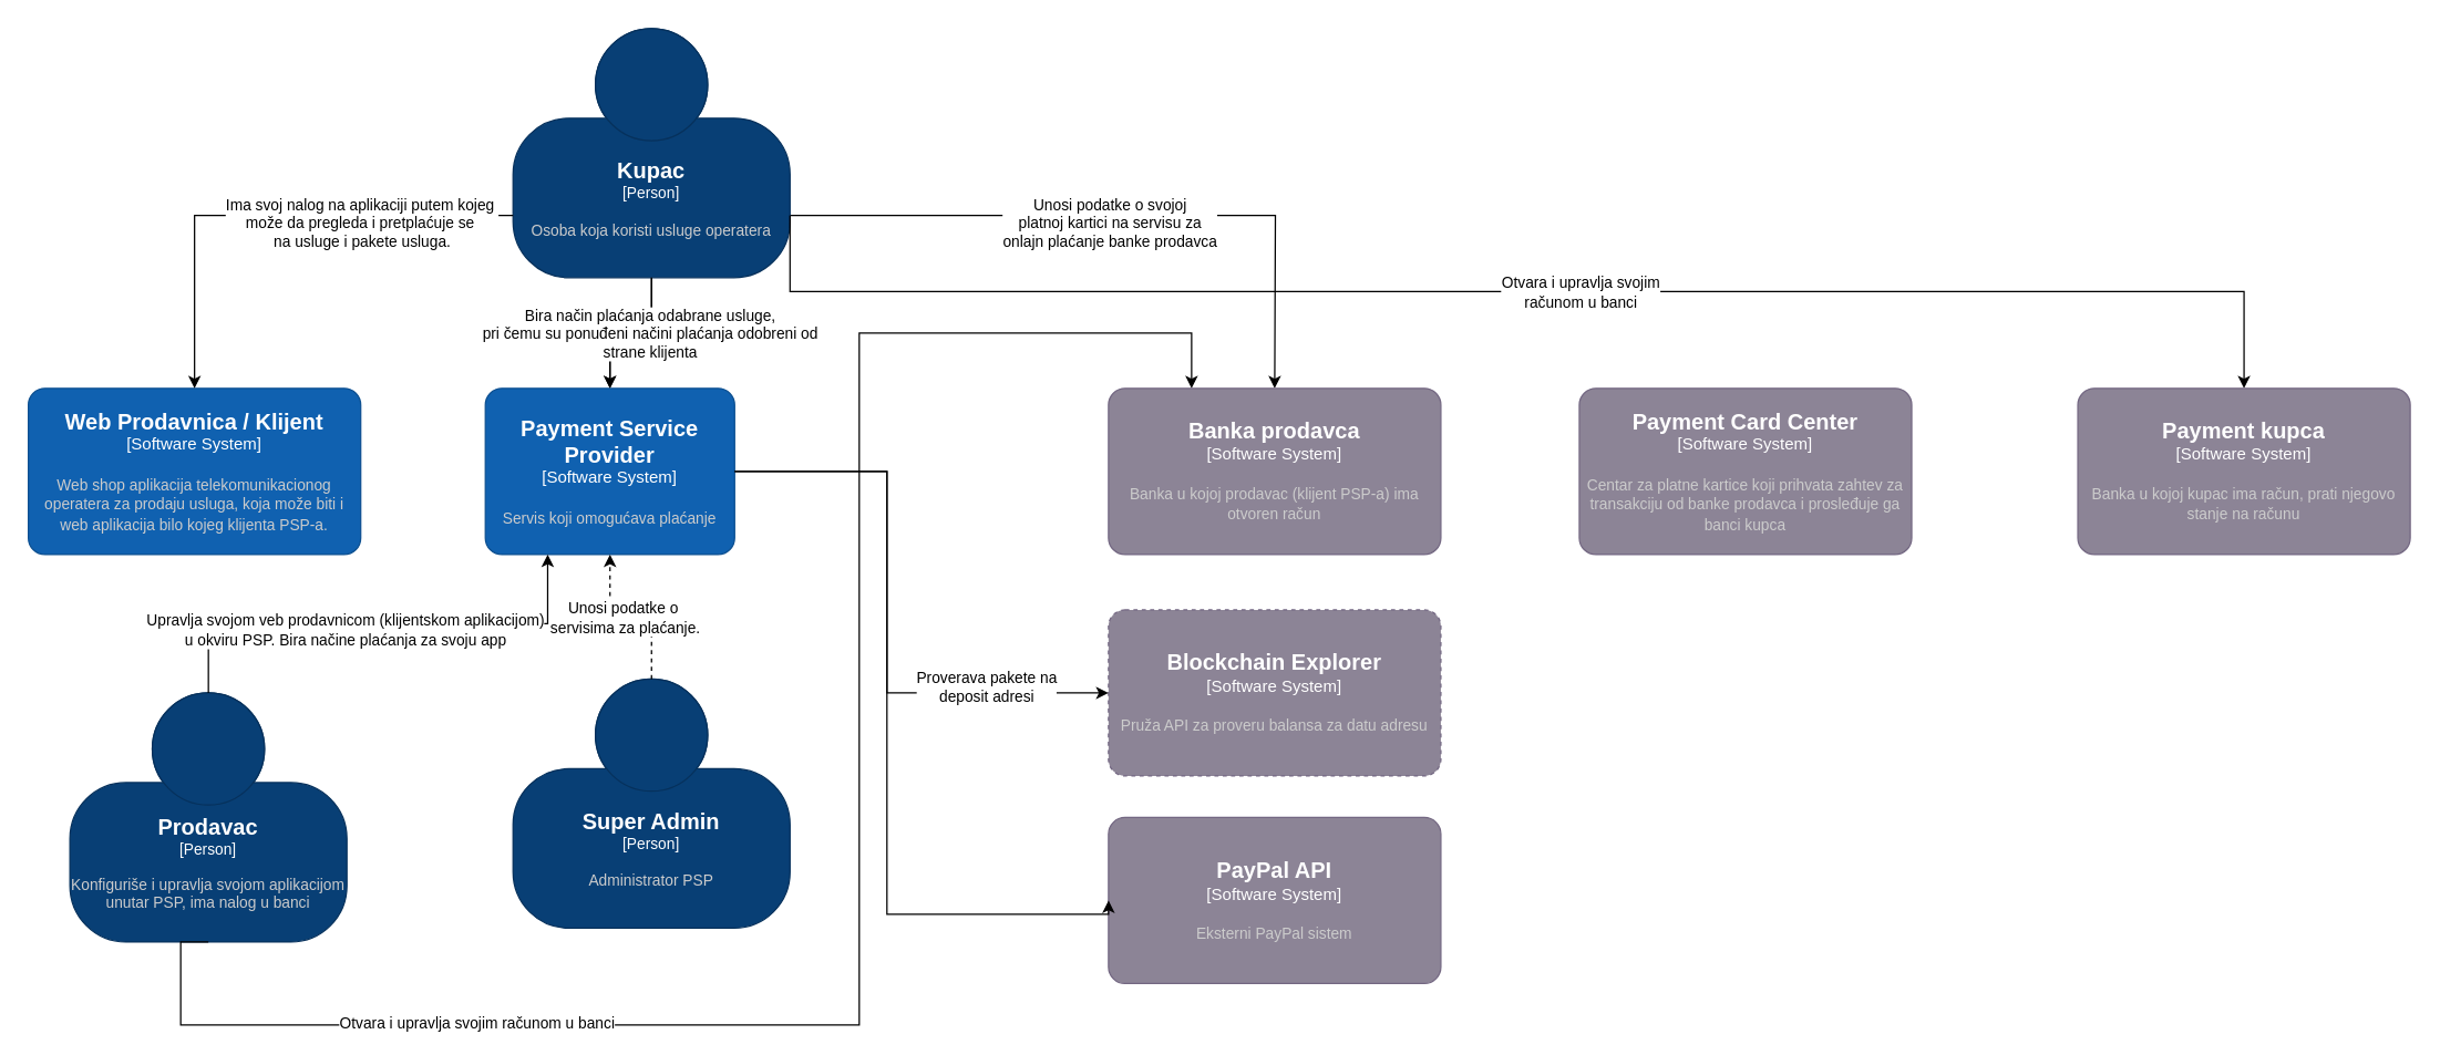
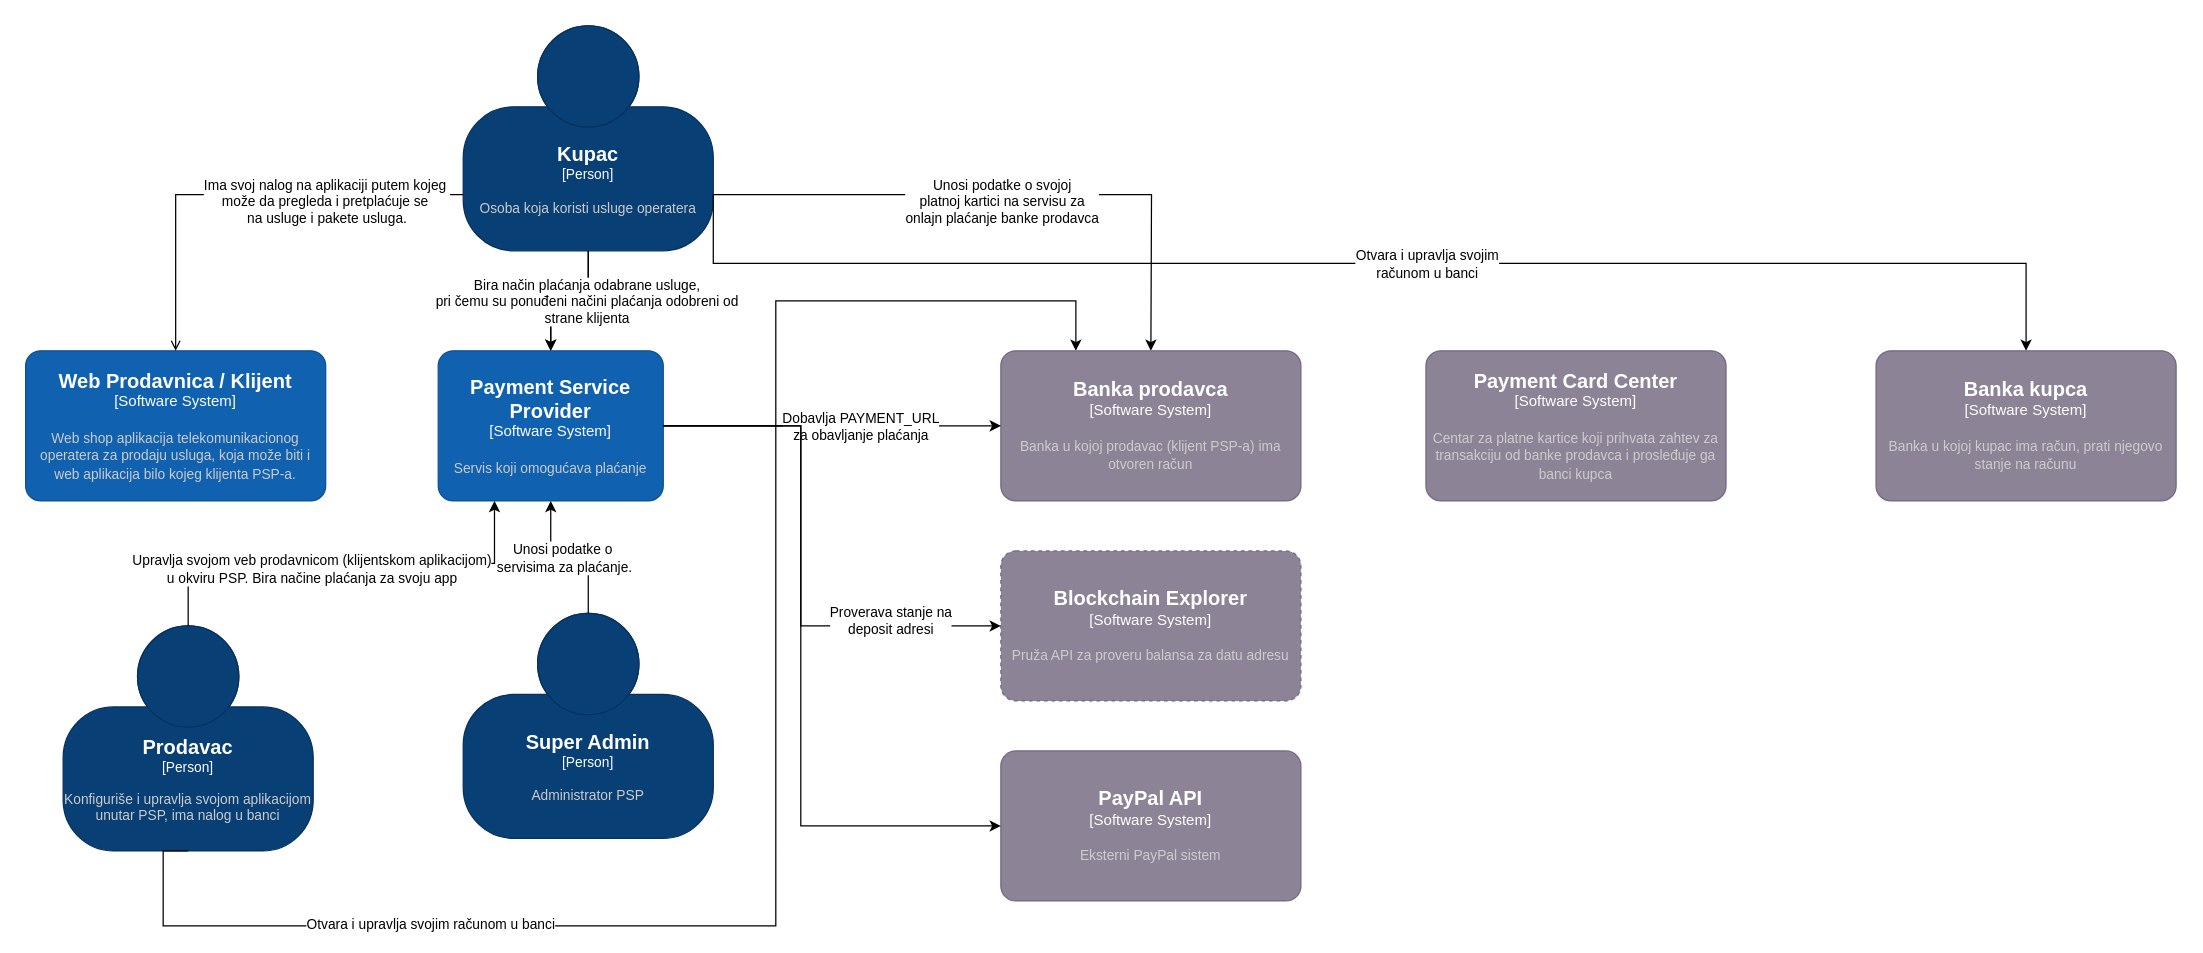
- <mxCell id="7" style="edgeStyle=orthogonalEdgeStyle;rounded=0;orthogonalLoop=1;jettySize=auto;html=1;exitX=0;exitY=0.75;exitDx=0;exitDy=0;exitPerimeter=0;entryX=0.5;entryY=0;entryDx=0;entryDy=0;entryPerimeter=0;" edge="1" parent="1" source="5" target="6"><mxGeometry relative="1" as="geometry"><mxPoint x="200" y="120" as="sourcePoint" /><mxPoint x="0" y="240" as="targetPoint" /><Array as="points"><mxPoint y="155" x="140" /></Array></mxGeometry></mxCell>
+ <mxCell id="7" style="edgeStyle=orthogonalEdgeStyle;rounded=0;orthogonalLoop=1;jettySize=auto;html=1;exitX=0;exitY=0.75;exitDx=0;exitDy=0;exitPerimeter=0;entryX=0.5;entryY=0;entryDx=0;entryDy=0;entryPerimeter=0;endArrow=open;" edge="1" parent="1" source="5" target="6"><mxGeometry relative="1" as="geometry"><mxPoint x="200" y="120" as="sourcePoint" /><mxPoint x="0" y="240" as="targetPoint" /><Array as="points"><mxPoint y="155" x="140" /></Array></mxGeometry></mxCell>
+ <mxCell id="27" style="edgeStyle=orthogonalEdgeStyle;rounded=0;orthogonalLoop=1;jettySize=auto;html=1;exitX=1;exitY=0.5;exitDx=0;exitDy=0;exitPerimeter=0;entryX=0;entryY=0.5;entryDx=0;entryDy=0;entryPerimeter=0;" edge="1" parent="1" source="9" target="24"><mxGeometry relative="1" as="geometry" /></mxCell>
+ <mxCell id="28" value="&lt;div&gt;Dobavlja PAYMENT_URL&lt;/div&gt;&lt;div&gt;za obavljanje plaćanja&lt;br&gt;&lt;/div&gt;" style="edgeLabel;html=1;align=center;verticalAlign=middle;resizable=0;points=[];" connectable="0" vertex="1" parent="27"><mxGeometry x="-0.122" y="2" relative="1" as="geometry"><mxPoint x="38" y="2" as="offset" /></mxGeometry></mxCell>
- <mxCell id="26" value="&lt;font style=&quot;font-size: 16px&quot;&gt;&lt;b&gt;Payment kupca&lt;/b&gt;&lt;/font&gt;&lt;div&gt;[Software System]&lt;/div&gt;&lt;br&gt;&lt;div&gt;&lt;font style=&quot;font-size: 11px&quot;&gt;&lt;font color=&quot;#cccccc&quot;&gt;Banka u kojoj kupac ima račun, prati njegovo stanje na računu&lt;/font&gt;&lt;/div&gt;" style="rounded=1;whiteSpace=wrap;html=1;labelBackgroundColor=none;fillColor=#8C8496;fontColor=#ffffff;align=center;arcSize=10;strokeColor=#736782;metaEdit=1;resizable=0;points=[[0.25,0,0],[0.5,0,0],[0.75,0,0],[1,0.25,0],[1,0.5,0],[1,0.75,0],[0.75,1,0],[0.5,1,0],[0.25,1,0],[0,0.75,0],[0,0.5,0],[0,0.25,0]];" vertex="1" parent="1"><mxGeometry x="1500" y="280" width="240" height="120" as="geometry" /></mxCell>
+ <mxCell id="26" value="&lt;font style=&quot;font-size: 16px&quot;&gt;&lt;b&gt;Banka kupca&lt;/b&gt;&lt;/font&gt;&lt;div&gt;[Software System]&lt;/div&gt;&lt;br&gt;&lt;div&gt;&lt;font style=&quot;font-size: 11px&quot;&gt;&lt;font color=&quot;#cccccc&quot;&gt;Banka u kojoj kupac ima račun, prati njegovo stanje na računu&lt;/font&gt;&lt;/div&gt;" style="rounded=1;whiteSpace=wrap;html=1;labelBackgroundColor=none;fillColor=#8C8496;fontColor=#ffffff;align=center;arcSize=10;strokeColor=#736782;metaEdit=1;resizable=0;points=[[0.25,0,0],[0.5,0,0],[0.75,0,0],[1,0.25,0],[1,0.5,0],[1,0.75,0],[0.75,1,0],[0.5,1,0],[0.25,1,0],[0,0.75,0],[0,0.5,0],[0,0.25,0]];" vertex="1" parent="1"><mxGeometry x="1500" y="280" width="240" height="120" as="geometry" /></mxCell>
- <mxCell id="13" style="edgeStyle=orthogonalEdgeStyle;rounded=0;orthogonalLoop=1;jettySize=auto;html=1;exitX=0.5;exitY=0;exitDx=0;exitDy=0;exitPerimeter=0;entryX=0.5;entryY=1;entryDx=0;entryDy=0;entryPerimeter=0;dashed=1;" edge="1" parent="1" source="12" target="9"><mxGeometry relative="1" as="geometry" /></mxCell>
+ <mxCell id="13" style="edgeStyle=orthogonalEdgeStyle;rounded=0;orthogonalLoop=1;jettySize=auto;html=1;exitX=0.5;exitY=0;exitDx=0;exitDy=0;exitPerimeter=0;entryX=0.5;entryY=1;entryDx=0;entryDy=0;entryPerimeter=0;" edge="1" parent="1" source="12" target="9"><mxGeometry relative="1" as="geometry" /></mxCell>
- <mxCell id="30" value="&lt;div&gt;Proverava pakete na&lt;/div&gt;&lt;div&gt;deposit adresi&lt;br&gt;&lt;/div&gt;" style="edgeLabel;html=1;align=center;verticalAlign=middle;resizable=0;points=[];" connectable="0" vertex="1" parent="1"><mxGeometry x="720.005" y="500" as="geometry"><mxPoint x="-9" y="-5" as="offset" /></mxGeometry></mxCell>
+ <mxCell id="30" value="&lt;div&gt;Proverava stanje na&lt;/div&gt;&lt;div&gt;deposit adresi&lt;br&gt;&lt;/div&gt;" style="edgeLabel;html=1;align=center;verticalAlign=middle;resizable=0;points=[];" connectable="0" vertex="1" parent="1"><mxGeometry x="720.005" y="500" as="geometry"><mxPoint x="-9" y="-5" as="offset" /></mxGeometry></mxCell>
- <mxCell id="15" value="&lt;font style=&quot;font-size: 16px&quot;&gt;&lt;b&gt;PayPal API&lt;/b&gt;&lt;/font&gt;&lt;div&gt;[Software System]&lt;/div&gt;&lt;br&gt;&lt;div&gt;&lt;font style=&quot;font-size: 11px&quot;&gt;&lt;font color=&quot;#cccccc&quot;&gt;Eksterni PayPal sistem&lt;/font&gt;&lt;/div&gt;" style="rounded=1;whiteSpace=wrap;html=1;labelBackgroundColor=none;fillColor=#8C8496;fontColor=#ffffff;align=center;arcSize=10;strokeColor=#736782;metaEdit=1;resizable=0;points=[[0.25,0,0],[0.5,0,0],[0.75,0,0],[1,0.25,0],[1,0.5,0],[1,0.75,0],[0.75,1,0],[0.5,1,0],[0.25,1,0],[0,0.75,0],[0,0.5,0],[0,0.25,0]];" vertex="1" parent="1"><mxGeometry x="800" y="590" width="240" height="120" as="geometry" /></mxCell>
+ <mxCell id="15" value="&lt;font style=&quot;font-size: 16px&quot;&gt;&lt;b&gt;PayPal API&lt;/b&gt;&lt;/font&gt;&lt;div&gt;[Software System]&lt;/div&gt;&lt;br&gt;&lt;div&gt;&lt;font style=&quot;font-size: 11px&quot;&gt;&lt;font color=&quot;#cccccc&quot;&gt;Eksterni PayPal sistem&lt;/font&gt;&lt;/div&gt;" style="rounded=1;whiteSpace=wrap;html=1;labelBackgroundColor=none;fillColor=#8C8496;fontColor=#ffffff;align=center;arcSize=10;strokeColor=#736782;metaEdit=1;resizable=0;points=[[0.25,0,0],[0.5,0,0],[0.75,0,0],[1,0.25,0],[1,0.5,0],[1,0.75,0],[0.75,1,0],[0.5,1,0],[0.25,1,0],[0,0.75,0],[0,0.5,0],[0,0.25,0]];" vertex="1" parent="1"><mxGeometry x="800" y="600" width="240" height="120" as="geometry" /></mxCell>
